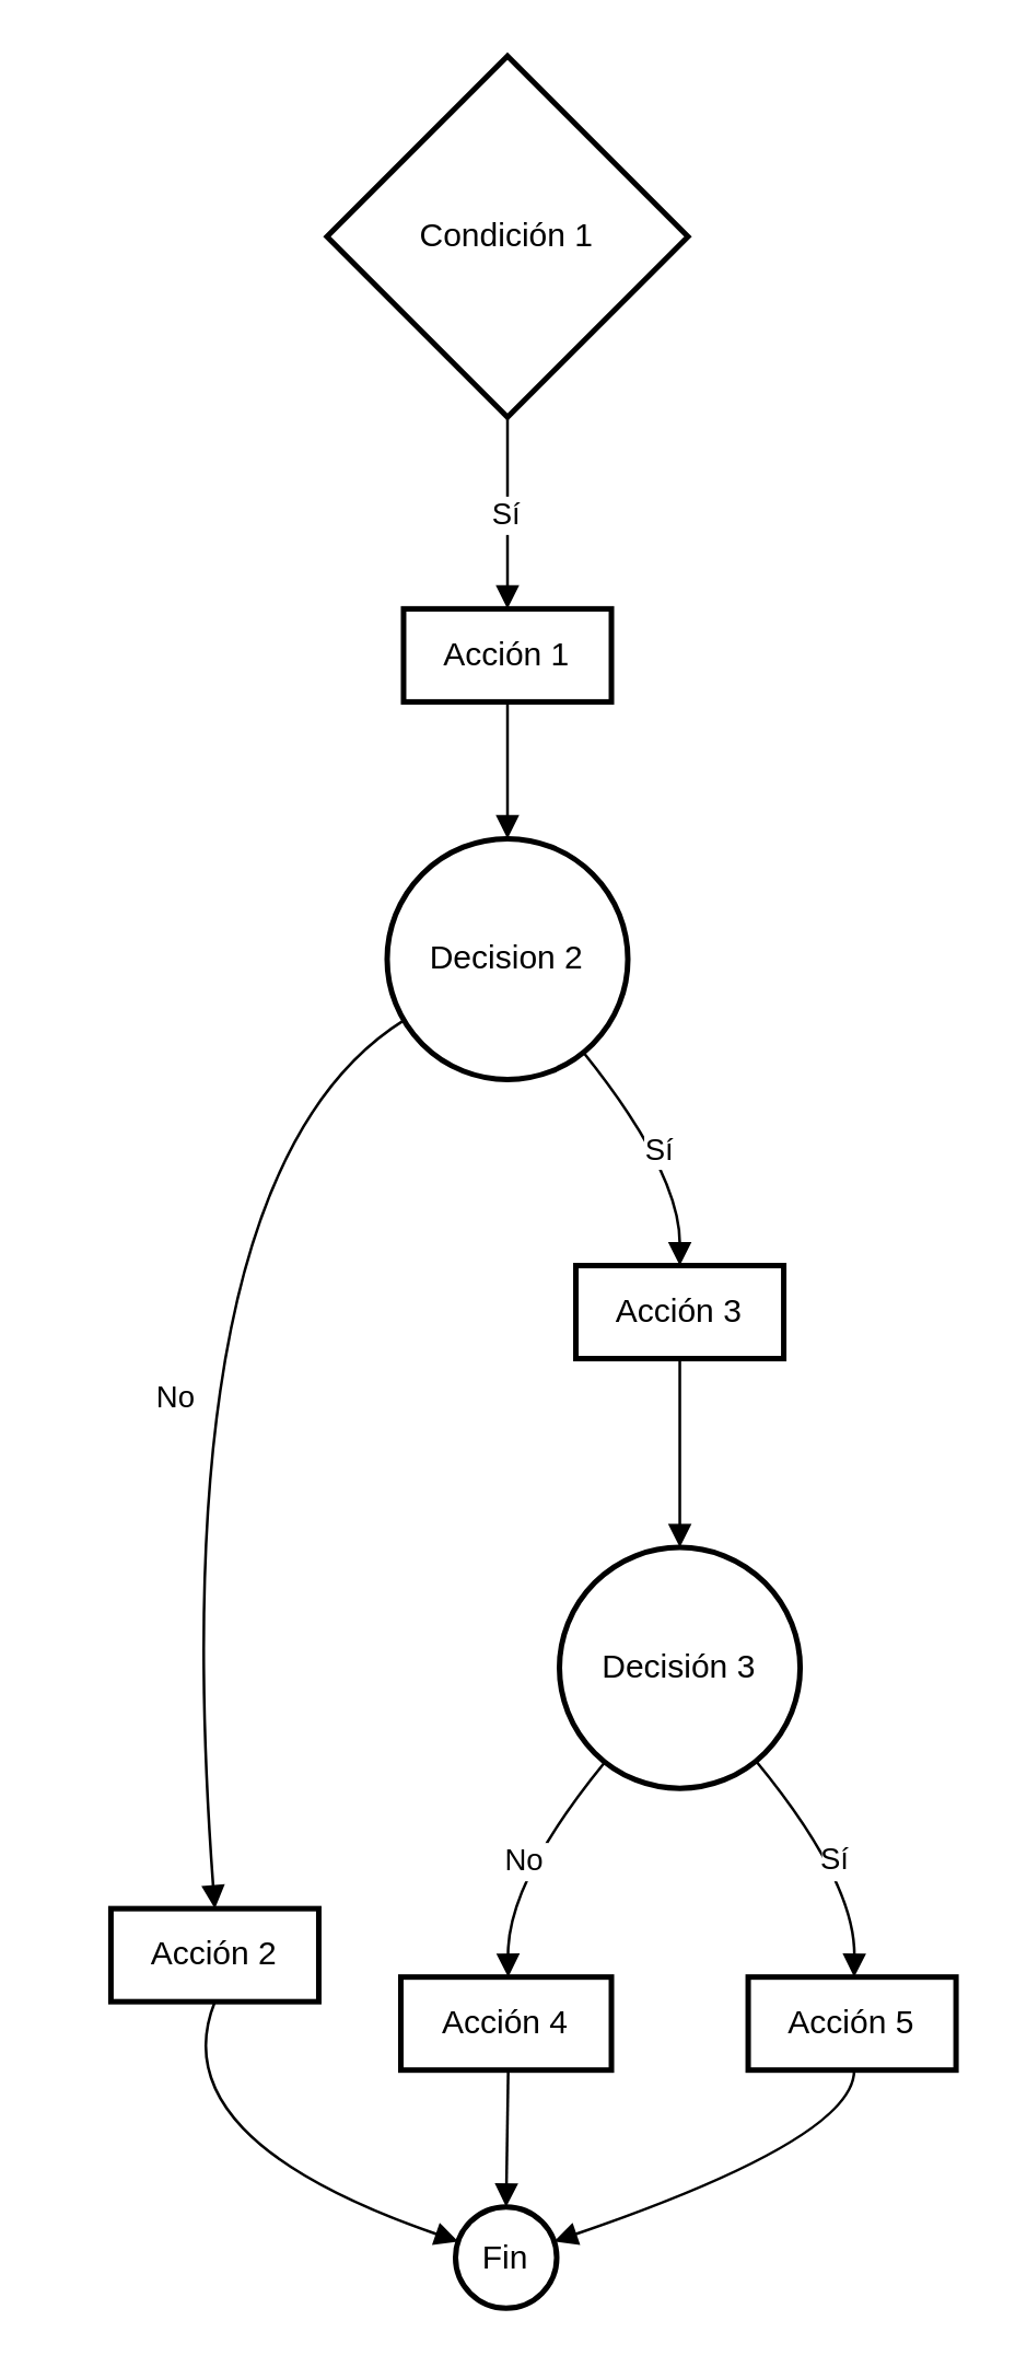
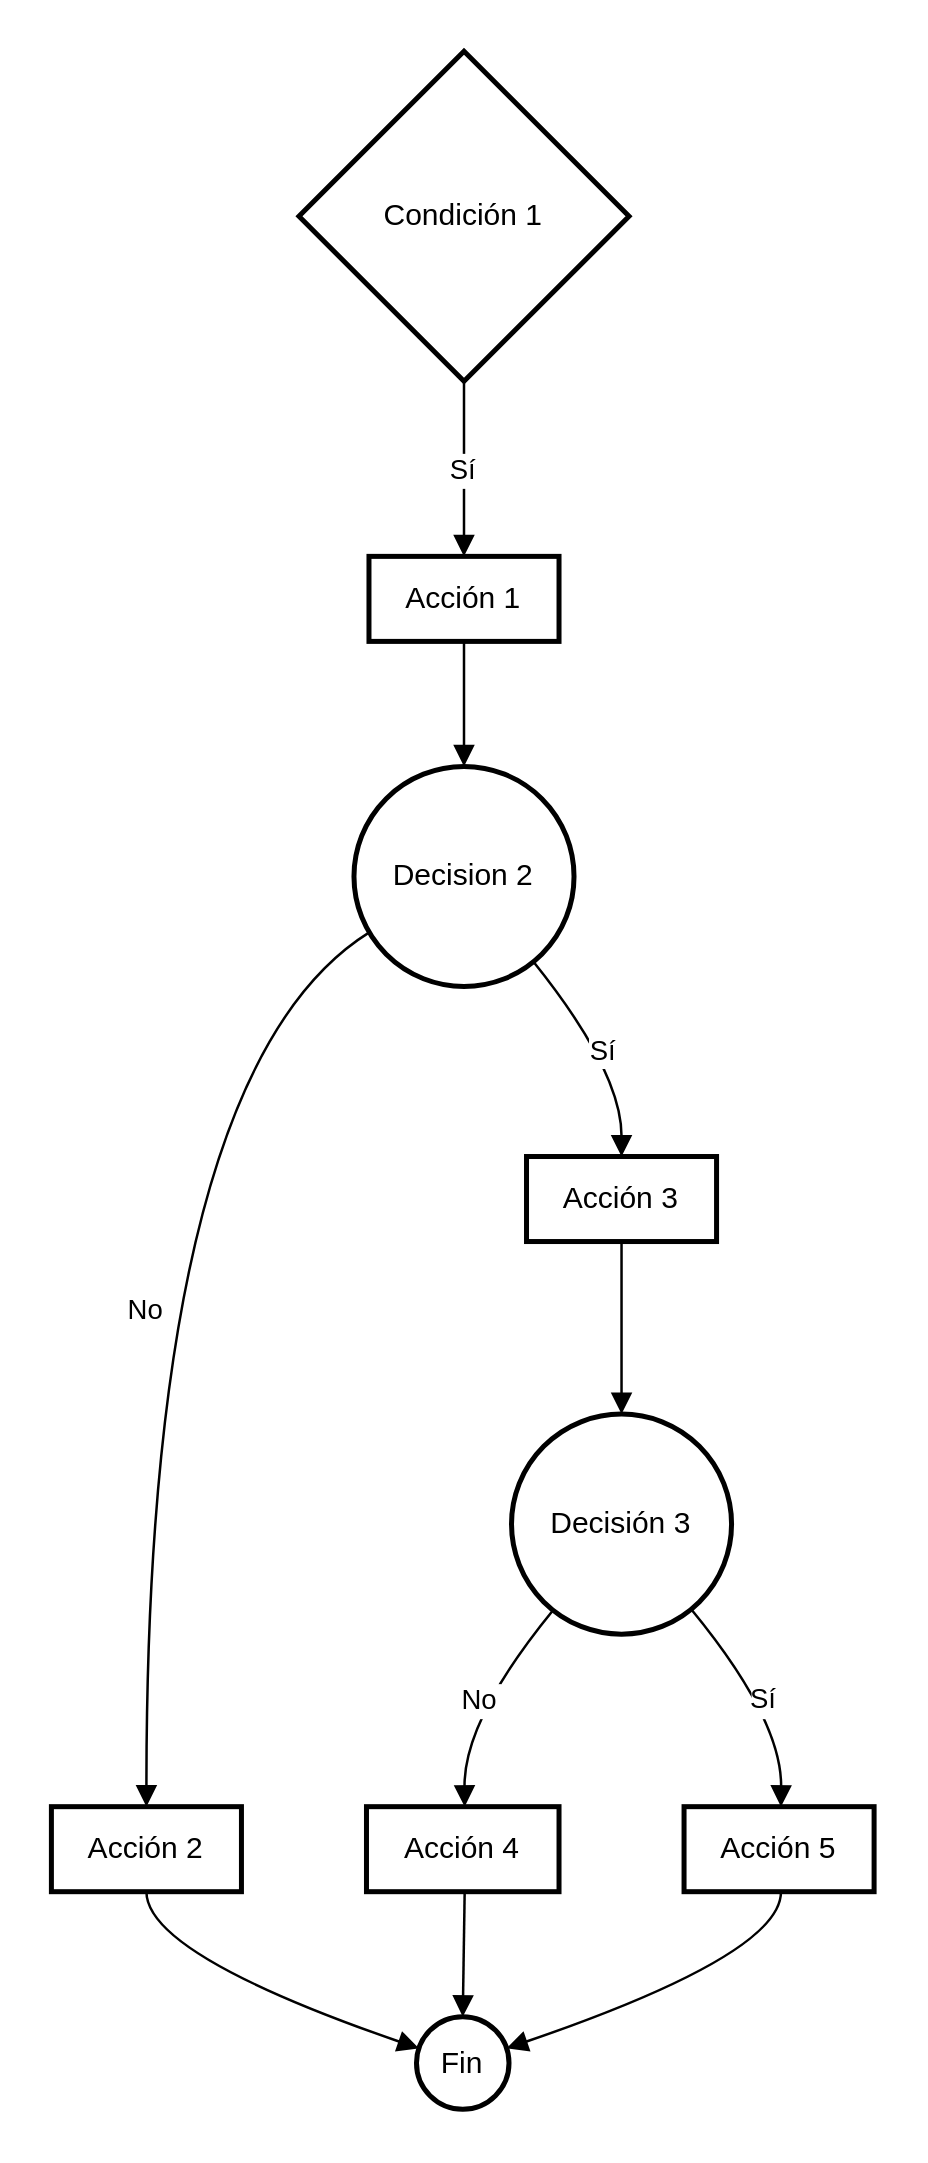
- <mxCell id="5" value="Acción 2" style="whiteSpace=wrap;strokeWidth=2;" vertex="1" parent="1"><mxGeometry x="40" y="697" width="76" height="34" as="geometry" /></mxCell>
+ <mxCell id="5" value="Acción 2" style="whiteSpace=wrap;strokeWidth=2;" vertex="1" parent="1"><mxGeometry y="722" width="76" height="34" as="geometry" x="20" /></mxCell>
